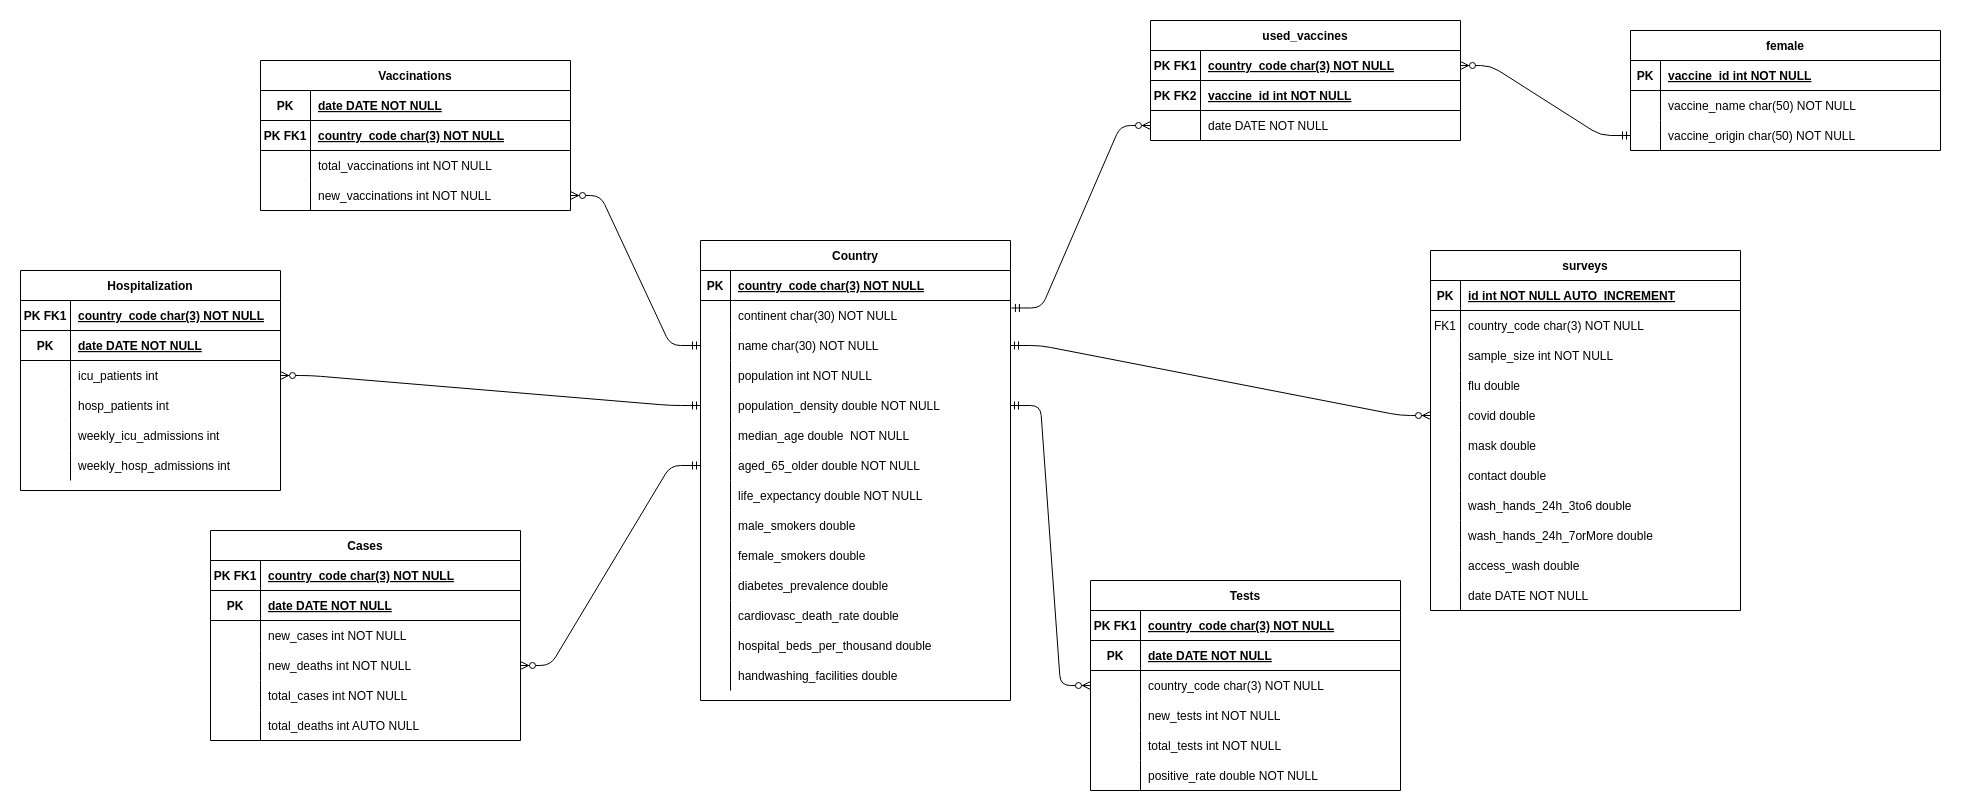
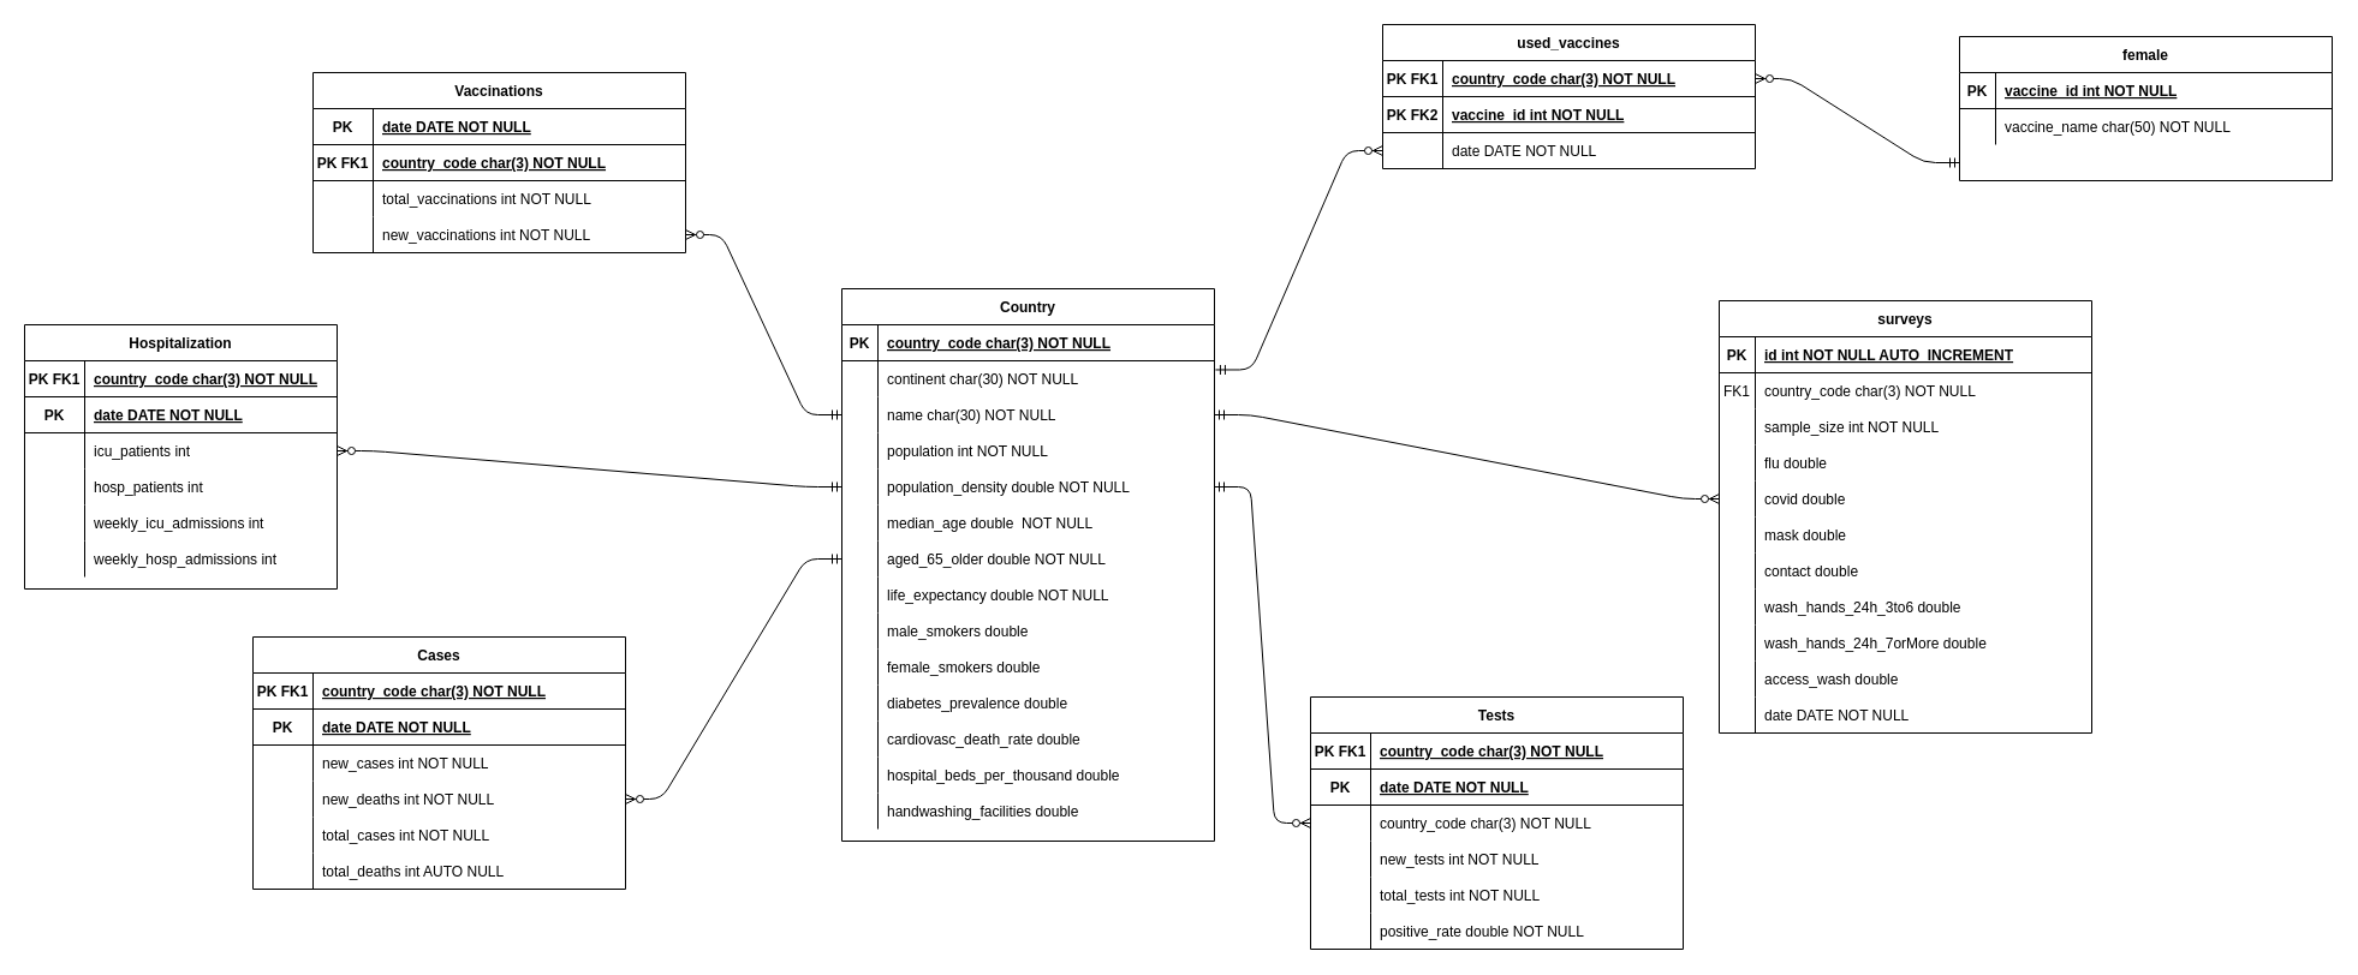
- <mxCell id="115" value="vaccine_origin char(50) NOT NULL" style="shape=partialRectangle;connectable=0;fillColor=none;top=0;left=0;bottom=0;right=0;align=left;spacingLeft=6;overflow=hidden;" parent="113" vertex="1"><mxGeometry x="30" width="280" height="30" as="geometry" /></mxCell>
